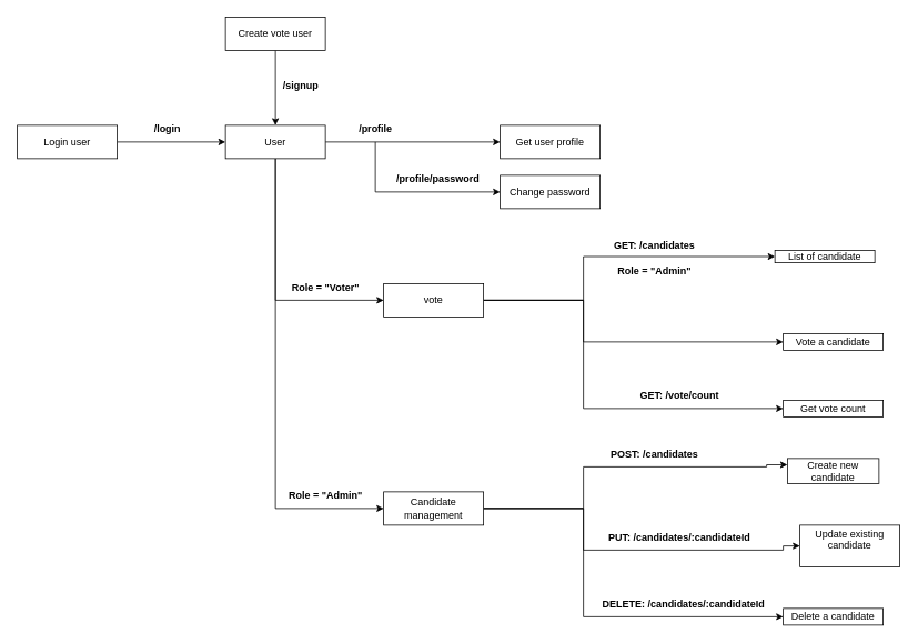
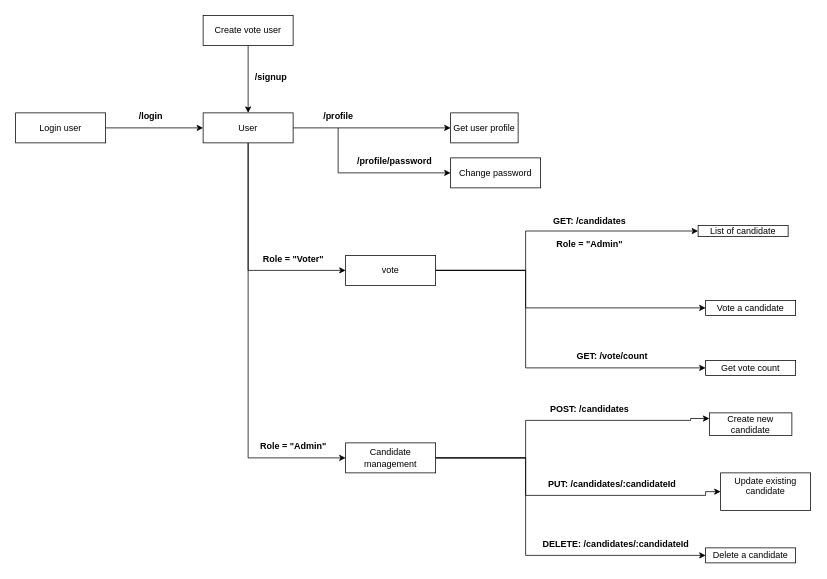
- <mxCell id="10" value="Get user profile" style="rounded=0;whiteSpace=wrap;html=1;" vertex="1" parent="1"><mxGeometry x="600" y="150" width="120" height="40" as="geometry" /></mxCell>
+ <mxCell id="10" value="Get user profile" style="rounded=0;whiteSpace=wrap;html=1;" vertex="1" parent="1"><mxGeometry x="600" y="150" width="90" height="40" as="geometry" /></mxCell>
